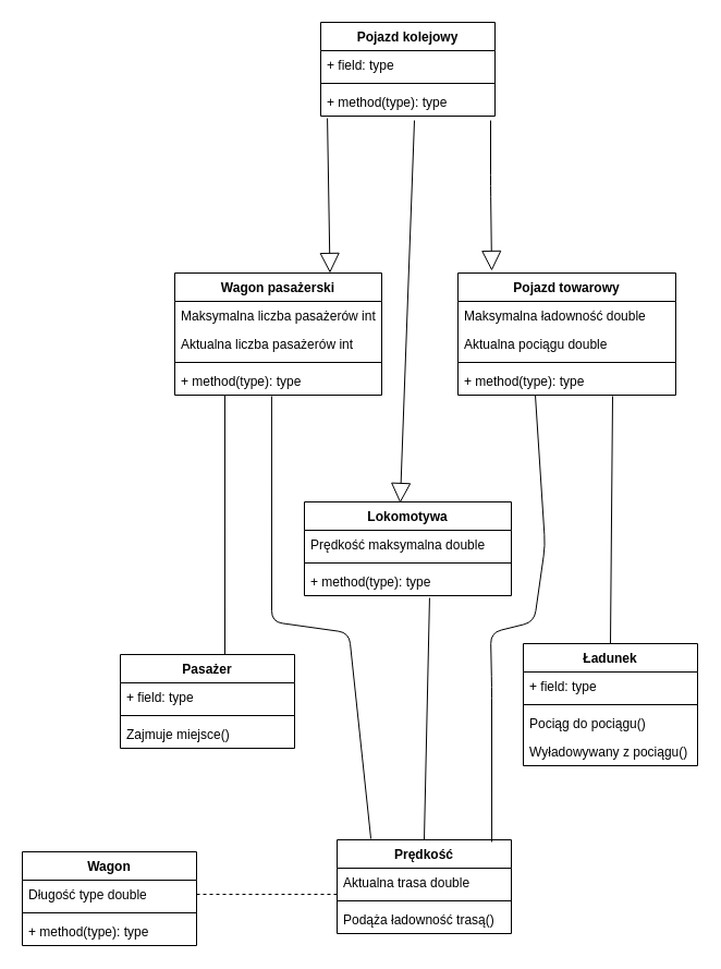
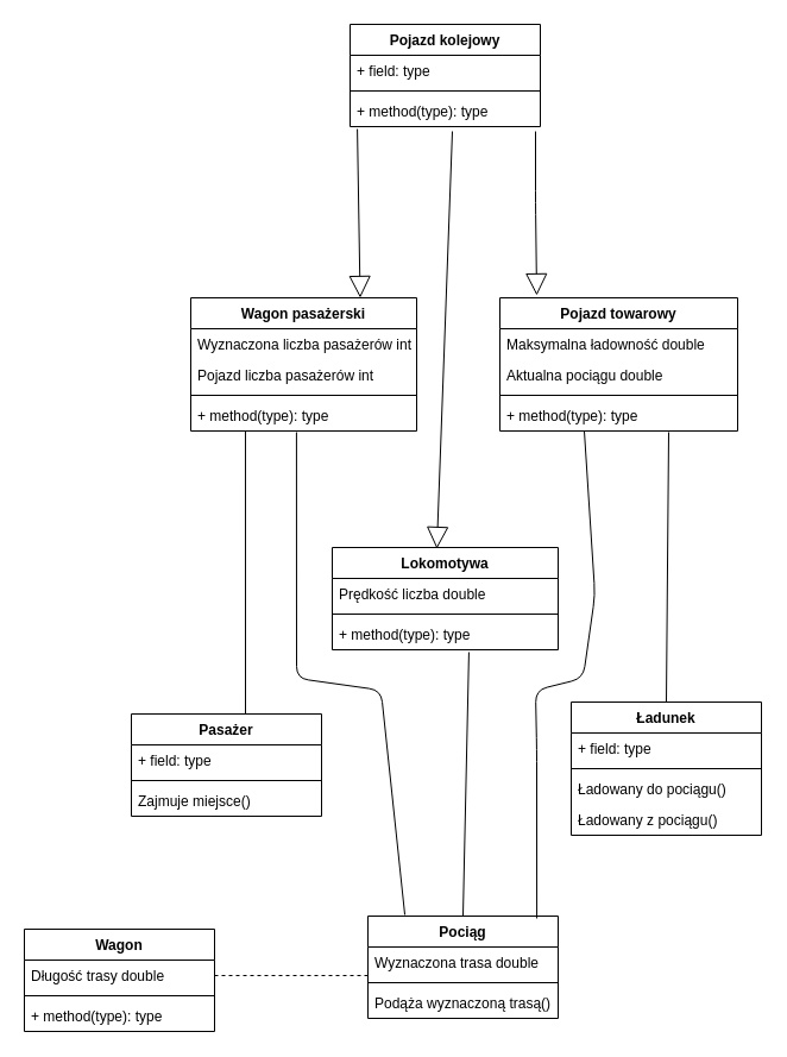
- <mxCell id="7" value="Maksymalna liczba pasażerów int " style="text;strokeColor=none;fillColor=none;align=left;verticalAlign=top;spacingLeft=4;spacingRight=4;overflow=hidden;rotatable=0;points=[[0,0.5],[1,0.5]];portConstraint=eastwest;" parent="6" vertex="1"><mxGeometry y="26" width="190" height="26" as="geometry" /></mxCell>
+ <mxCell id="7" value="Wyznaczona liczba pasażerów int " style="text;strokeColor=none;fillColor=none;align=left;verticalAlign=top;spacingLeft=4;spacingRight=4;overflow=hidden;rotatable=0;points=[[0,0.5],[1,0.5]];portConstraint=eastwest;" parent="6" vertex="1"><mxGeometry y="26" width="190" height="26" as="geometry" /></mxCell>
- <mxCell id="8" value="Aktualna liczba pasażerów int" style="text;strokeColor=none;fillColor=none;align=left;verticalAlign=top;spacingLeft=4;spacingRight=4;overflow=hidden;rotatable=0;points=[[0,0.5],[1,0.5]];portConstraint=eastwest;" parent="6" vertex="1"><mxGeometry y="52" width="190" height="26" as="geometry" /></mxCell>
+ <mxCell id="8" value="Pojazd liczba pasażerów int" style="text;strokeColor=none;fillColor=none;align=left;verticalAlign=top;spacingLeft=4;spacingRight=4;overflow=hidden;rotatable=0;points=[[0,0.5],[1,0.5]];portConstraint=eastwest;" parent="6" vertex="1"><mxGeometry y="52" width="190" height="26" as="geometry" /></mxCell>
- <mxCell id="17" value="Prędkość maksymalna double" style="text;strokeColor=none;fillColor=none;align=left;verticalAlign=top;spacingLeft=4;spacingRight=4;overflow=hidden;rotatable=0;points=[[0,0.5],[1,0.5]];portConstraint=eastwest;" parent="16" vertex="1"><mxGeometry y="26" width="190" height="26" as="geometry" /></mxCell>
+ <mxCell id="17" value="Prędkość liczba double" style="text;strokeColor=none;fillColor=none;align=left;verticalAlign=top;spacingLeft=4;spacingRight=4;overflow=hidden;rotatable=0;points=[[0,0.5],[1,0.5]];portConstraint=eastwest;" parent="16" vertex="1"><mxGeometry y="26" width="190" height="26" as="geometry" /></mxCell>
- <mxCell id="29" value="Pociąg do pociągu()" style="text;strokeColor=none;fillColor=none;align=left;verticalAlign=top;spacingLeft=4;spacingRight=4;overflow=hidden;rotatable=0;points=[[0,0.5],[1,0.5]];portConstraint=eastwest;" parent="26" vertex="1"><mxGeometry y="60" width="160" height="26" as="geometry" /></mxCell>
+ <mxCell id="29" value="Ładowany do pociągu()" style="text;strokeColor=none;fillColor=none;align=left;verticalAlign=top;spacingLeft=4;spacingRight=4;overflow=hidden;rotatable=0;points=[[0,0.5],[1,0.5]];portConstraint=eastwest;" parent="26" vertex="1"><mxGeometry y="60" width="160" height="26" as="geometry" /></mxCell>
- <mxCell id="30" value="Wyładowywany z pociągu()" style="text;strokeColor=none;fillColor=none;align=left;verticalAlign=top;spacingLeft=4;spacingRight=4;overflow=hidden;rotatable=0;points=[[0,0.5],[1,0.5]];portConstraint=eastwest;" parent="26" vertex="1"><mxGeometry y="86" width="160" height="26" as="geometry" /></mxCell>
+ <mxCell id="30" value="Ładowany z pociągu()" style="text;strokeColor=none;fillColor=none;align=left;verticalAlign=top;spacingLeft=4;spacingRight=4;overflow=hidden;rotatable=0;points=[[0,0.5],[1,0.5]];portConstraint=eastwest;" parent="26" vertex="1"><mxGeometry y="86" width="160" height="26" as="geometry" /></mxCell>
- <mxCell id="31" value="Prędkość" style="swimlane;fontStyle=1;align=center;verticalAlign=top;childLayout=stackLayout;horizontal=1;startSize=26;horizontalStack=0;resizeParent=1;resizeParentMax=0;resizeLast=0;collapsible=1;marginBottom=0;" parent="1" vertex="1"><mxGeometry x="309" y="770" width="160" height="86" as="geometry" /></mxCell>
+ <mxCell id="31" value="Pociąg" style="swimlane;fontStyle=1;align=center;verticalAlign=top;childLayout=stackLayout;horizontal=1;startSize=26;horizontalStack=0;resizeParent=1;resizeParentMax=0;resizeLast=0;collapsible=1;marginBottom=0;" parent="1" vertex="1"><mxGeometry x="309" y="770" width="160" height="86" as="geometry" /></mxCell>
- <mxCell id="32" value="Aktualna trasa double" style="text;strokeColor=none;fillColor=none;align=left;verticalAlign=top;spacingLeft=4;spacingRight=4;overflow=hidden;rotatable=0;points=[[0,0.5],[1,0.5]];portConstraint=eastwest;" parent="31" vertex="1"><mxGeometry y="26" width="160" height="26" as="geometry" /></mxCell>
+ <mxCell id="32" value="Wyznaczona trasa double" style="text;strokeColor=none;fillColor=none;align=left;verticalAlign=top;spacingLeft=4;spacingRight=4;overflow=hidden;rotatable=0;points=[[0,0.5],[1,0.5]];portConstraint=eastwest;" parent="31" vertex="1"><mxGeometry y="26" width="160" height="26" as="geometry" /></mxCell>
- <mxCell id="40" value="Długość type double" style="text;strokeColor=none;fillColor=none;align=left;verticalAlign=top;spacingLeft=4;spacingRight=4;overflow=hidden;rotatable=0;points=[[0,0.5],[1,0.5]];portConstraint=eastwest;" parent="39" vertex="1"><mxGeometry y="26" width="160" height="26" as="geometry" /></mxCell>
+ <mxCell id="40" value="Długość trasy double" style="text;strokeColor=none;fillColor=none;align=left;verticalAlign=top;spacingLeft=4;spacingRight=4;overflow=hidden;rotatable=0;points=[[0,0.5],[1,0.5]];portConstraint=eastwest;" parent="39" vertex="1"><mxGeometry y="26" width="160" height="26" as="geometry" /></mxCell>
- <mxCell id="34" value="Podąża ładowność trasą()" style="text;strokeColor=none;fillColor=none;align=left;verticalAlign=top;spacingLeft=4;spacingRight=4;overflow=hidden;rotatable=0;points=[[0,0.5],[1,0.5]];portConstraint=eastwest;" parent="31" vertex="1"><mxGeometry y="60" width="160" height="26" as="geometry" /></mxCell>
+ <mxCell id="34" value="Podąża wyznaczoną trasą()" style="text;strokeColor=none;fillColor=none;align=left;verticalAlign=top;spacingLeft=4;spacingRight=4;overflow=hidden;rotatable=0;points=[[0,0.5],[1,0.5]];portConstraint=eastwest;" parent="31" vertex="1"><mxGeometry y="60" width="160" height="26" as="geometry" /></mxCell>
